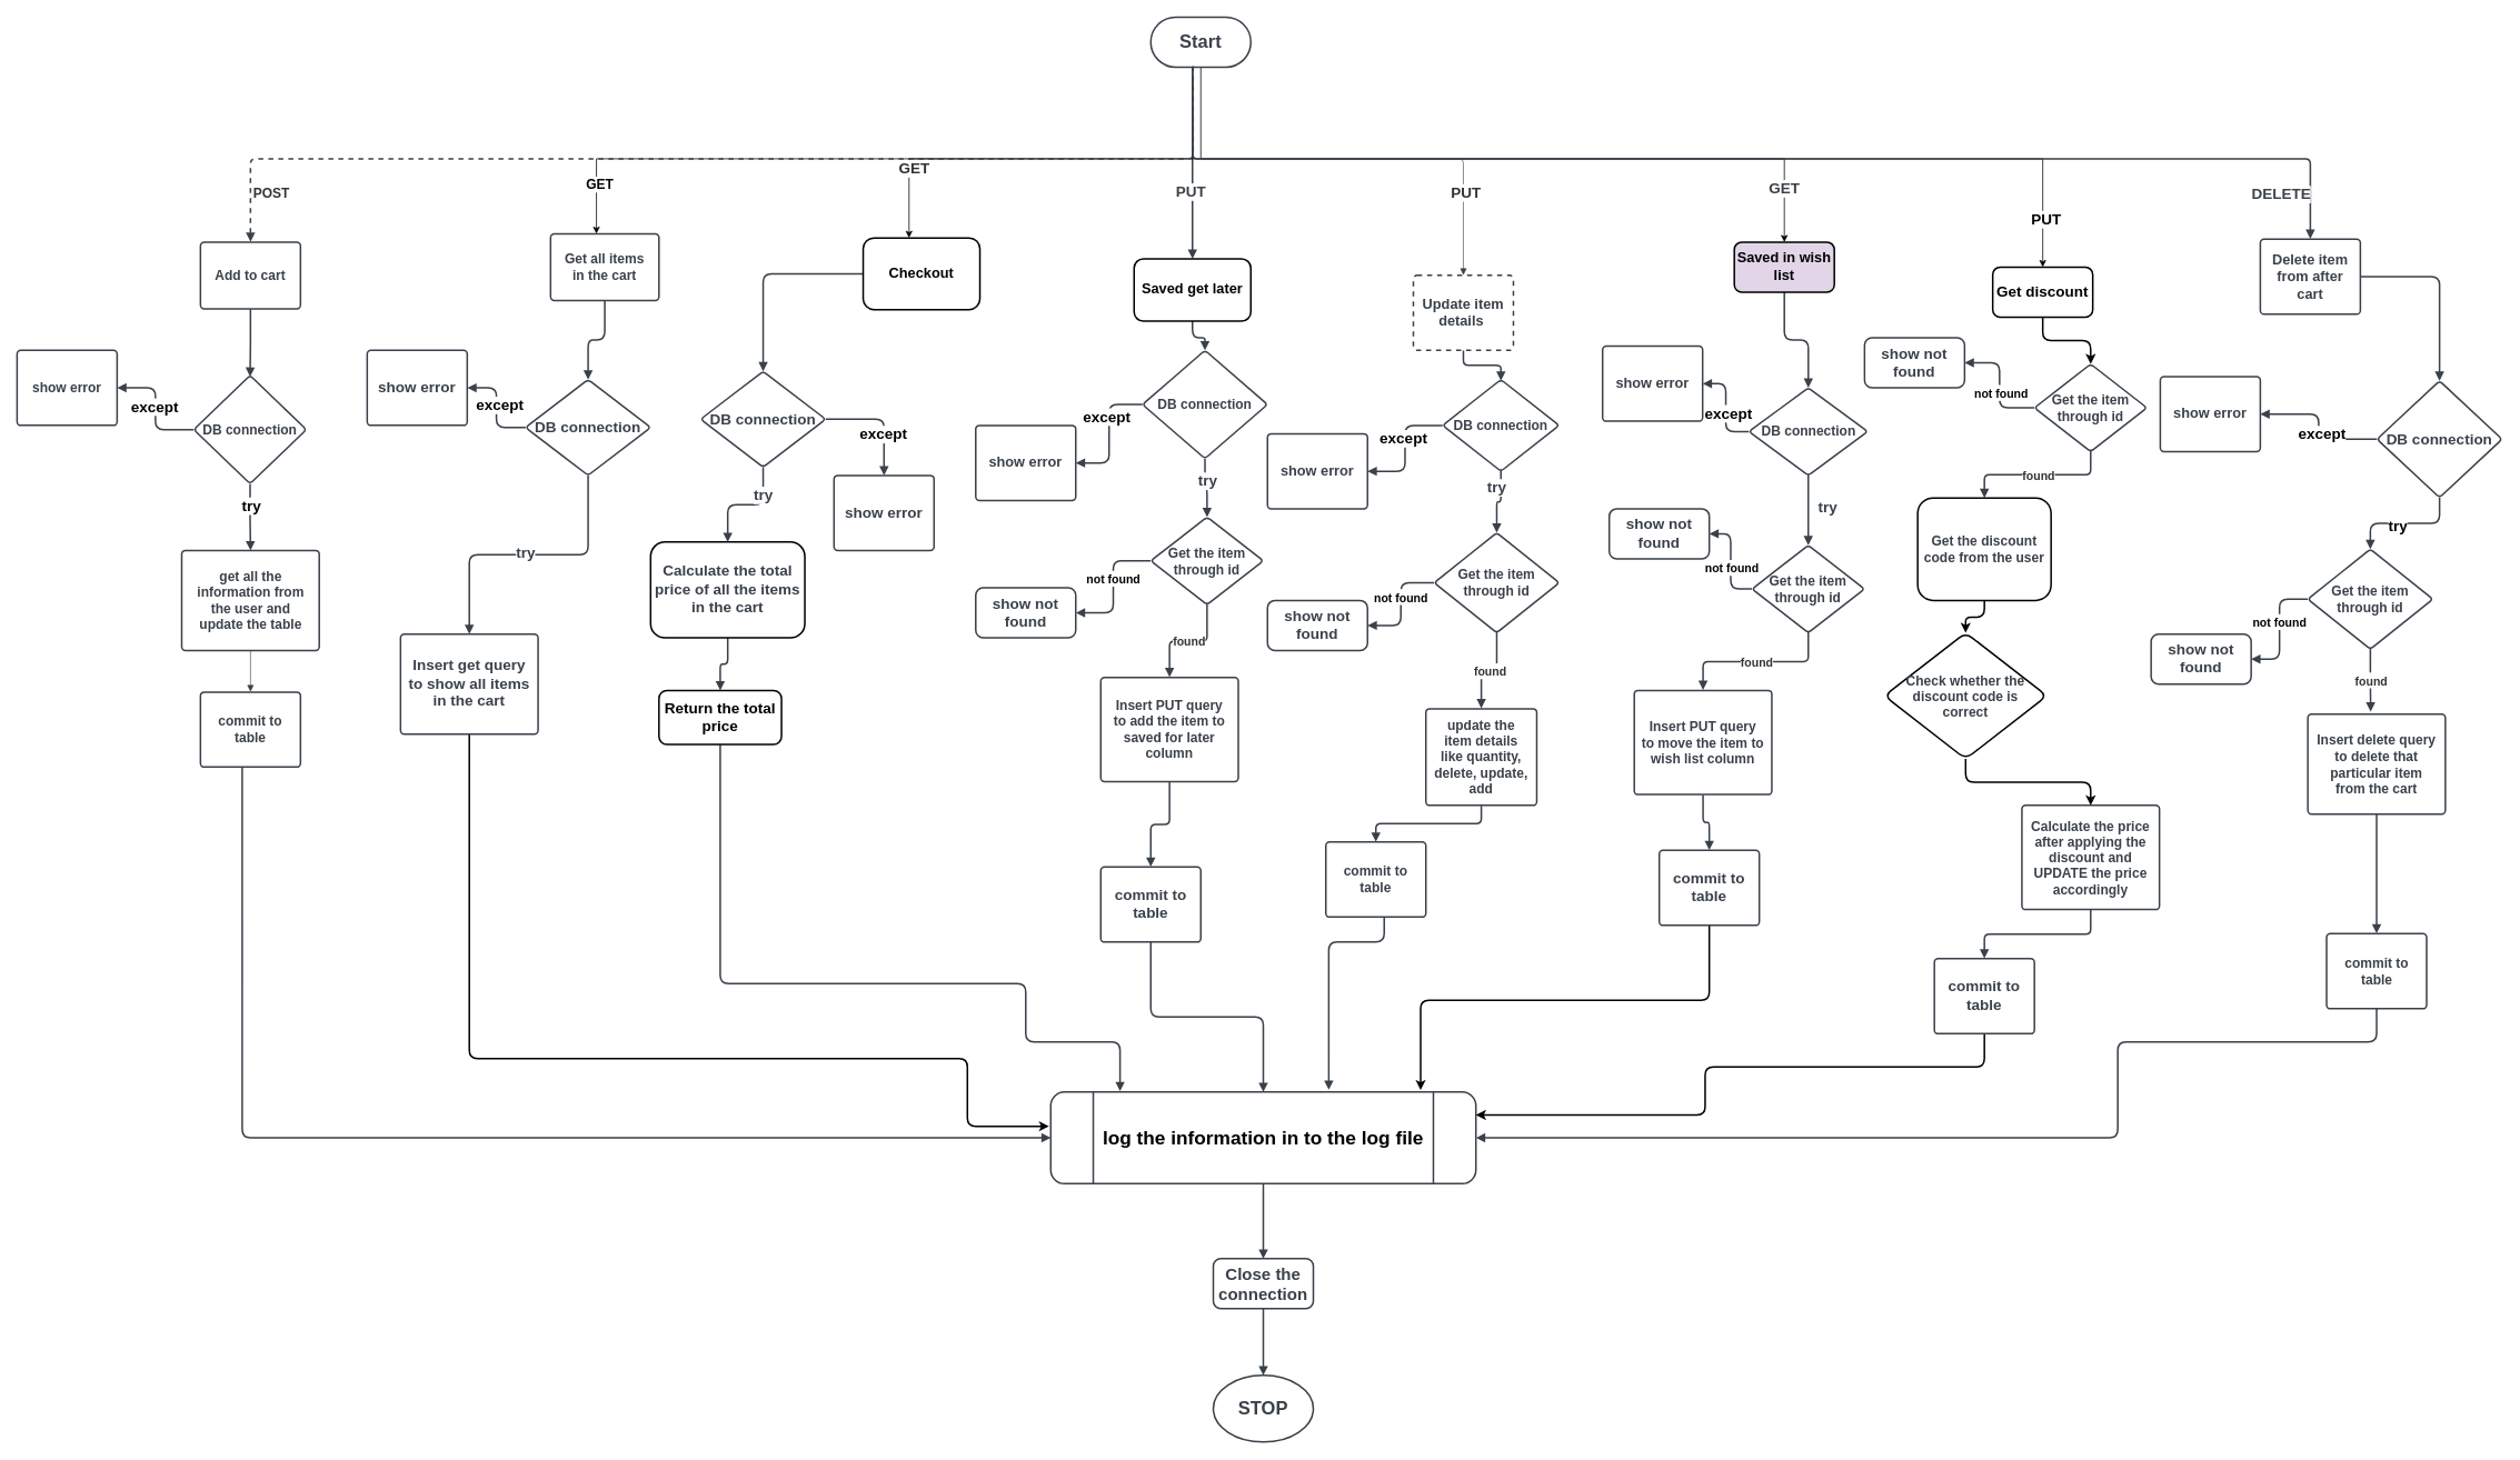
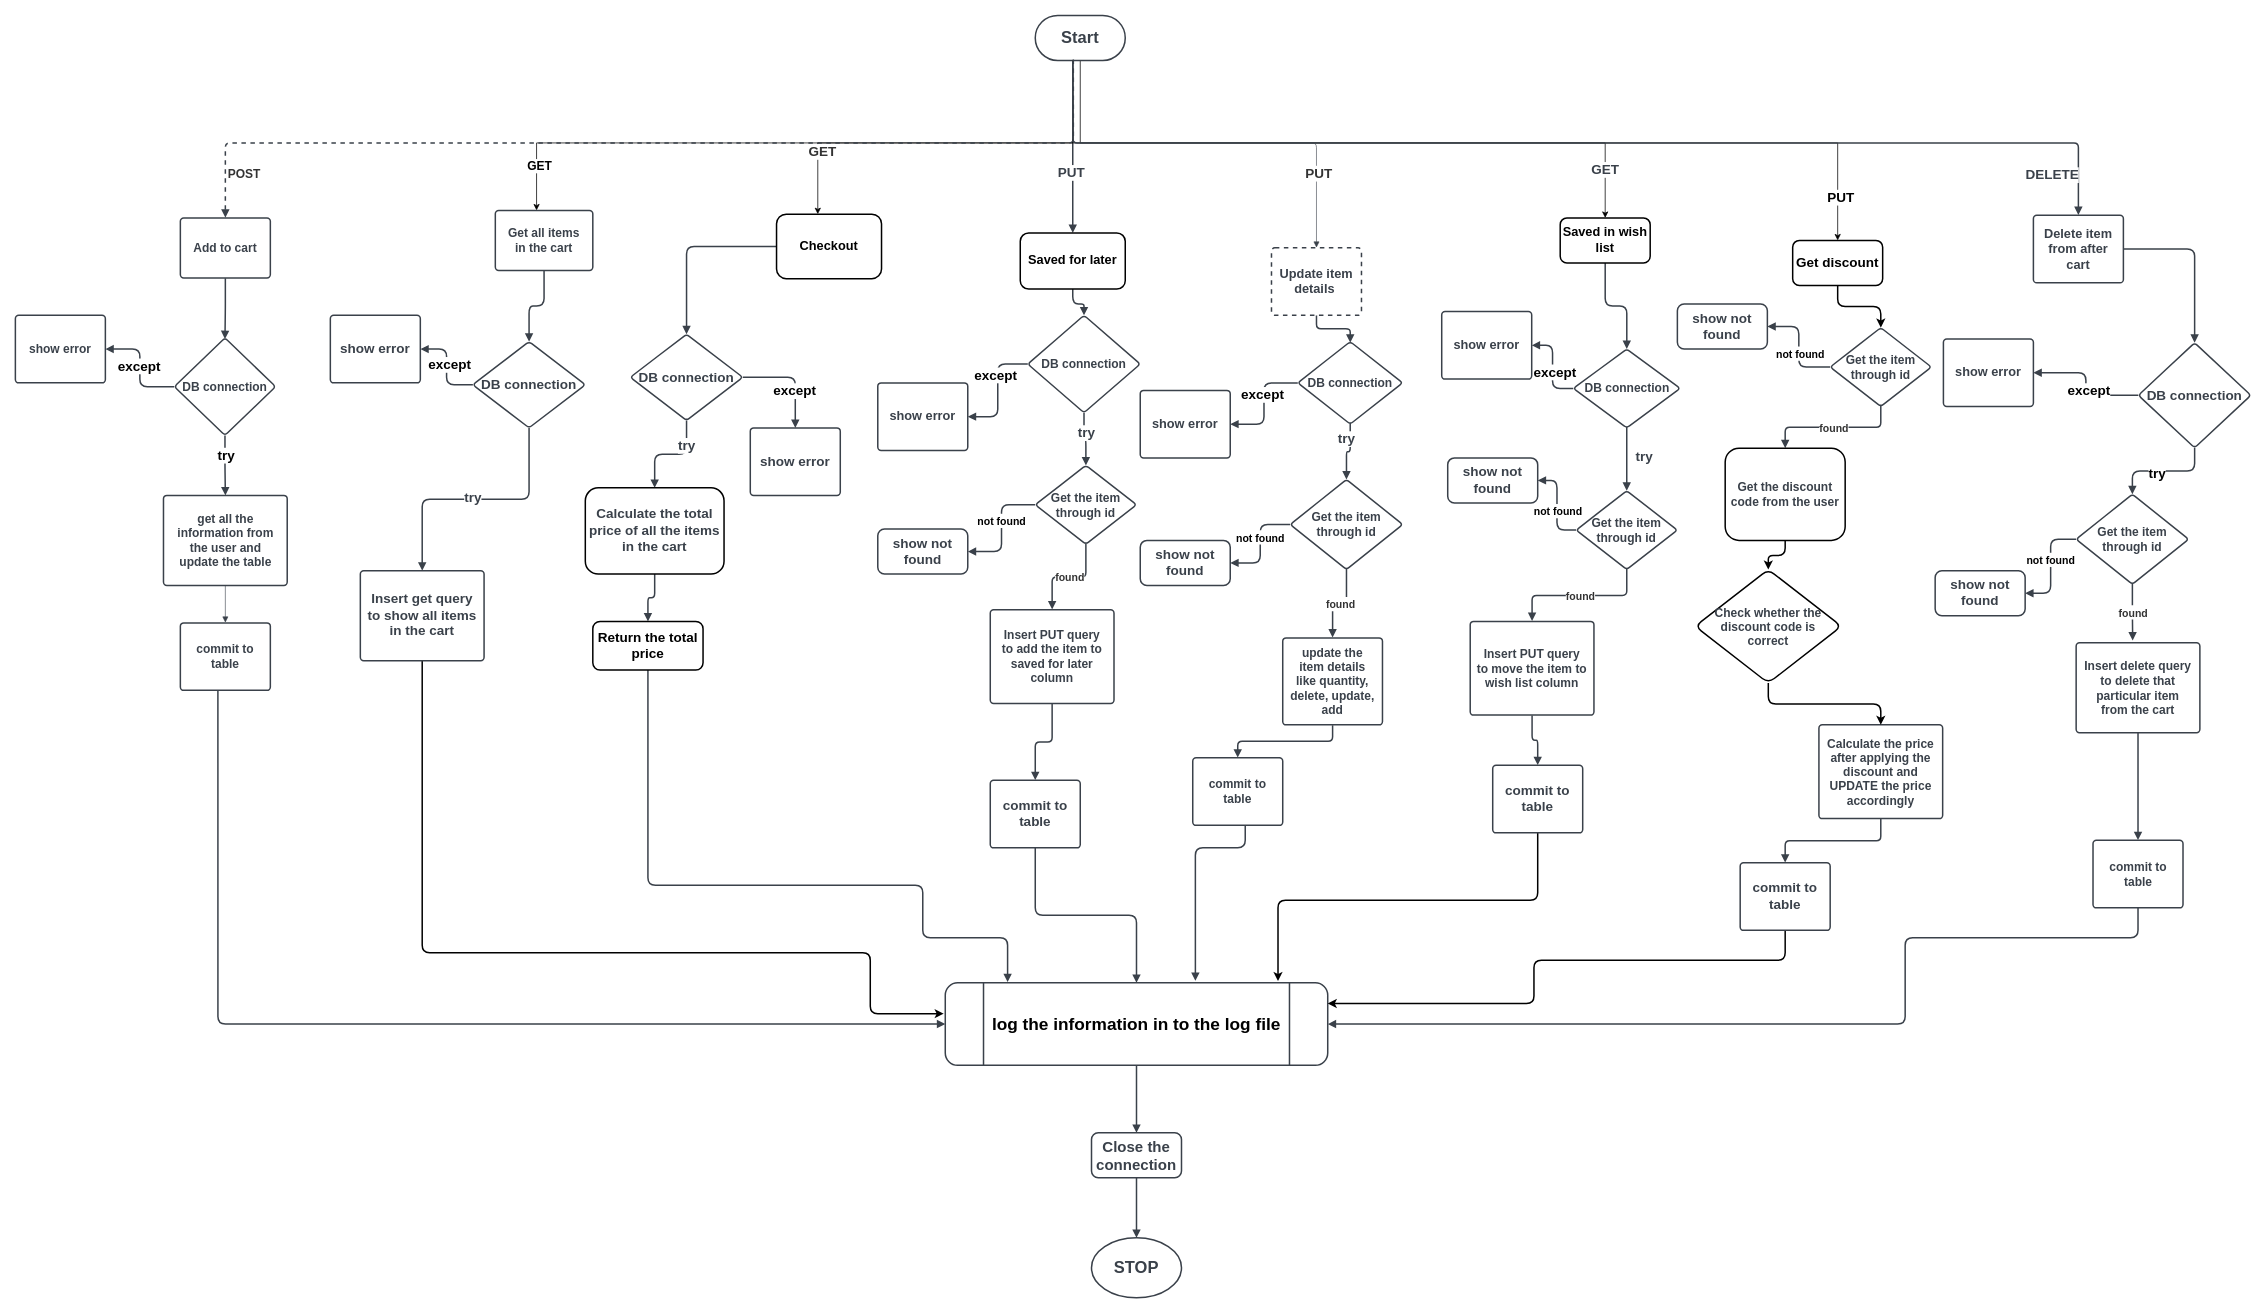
- <mxCell id="54" value="&lt;b&gt;&lt;font style=&quot;font-size: 17px;&quot;&gt;Saved in wish list&lt;/font&gt;&lt;/b&gt;" style="rounded=1;whiteSpace=wrap;html=1;fontSize=16;strokeWidth=2;fillColor=#e1d5e7;" vertex="1" parent="1"><mxGeometry x="2080" y="290" width="120" height="60" as="geometry" /></mxCell>
+ <mxCell id="54" value="&lt;b&gt;&lt;font style=&quot;font-size: 17px;&quot;&gt;Saved in wish list&lt;/font&gt;&lt;/b&gt;" style="rounded=1;whiteSpace=wrap;html=1;fontSize=16;strokeWidth=2;" vertex="1" parent="1"><mxGeometry x="2080" y="290" width="120" height="60" as="geometry" /></mxCell>
- <mxCell id="52" value="&lt;b&gt;&lt;font style=&quot;font-size: 17px;&quot;&gt;Saved get later&lt;/font&gt;&lt;/b&gt;" style="rounded=1;whiteSpace=wrap;html=1;fontSize=16;strokeWidth=2;" vertex="1" parent="1"><mxGeometry x="1360" y="310" width="140" height="74.91" as="geometry" /></mxCell>
+ <mxCell id="52" value="&lt;b&gt;&lt;font style=&quot;font-size: 17px;&quot;&gt;Saved for later&lt;/font&gt;&lt;/b&gt;" style="rounded=1;whiteSpace=wrap;html=1;fontSize=16;strokeWidth=2;" vertex="1" parent="1"><mxGeometry x="1360" y="310" width="140" height="74.91" as="geometry" /></mxCell>
